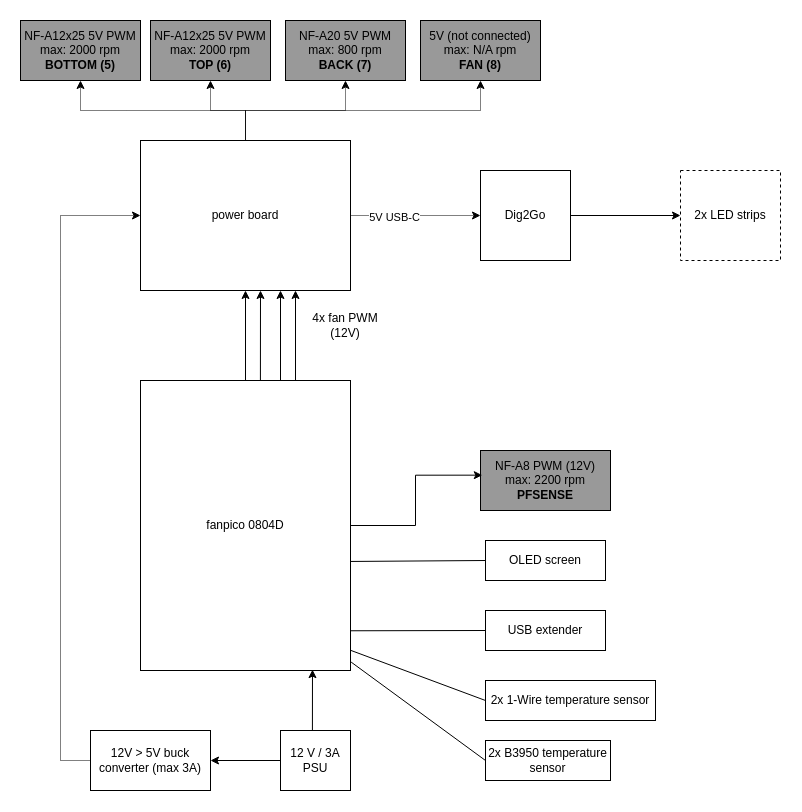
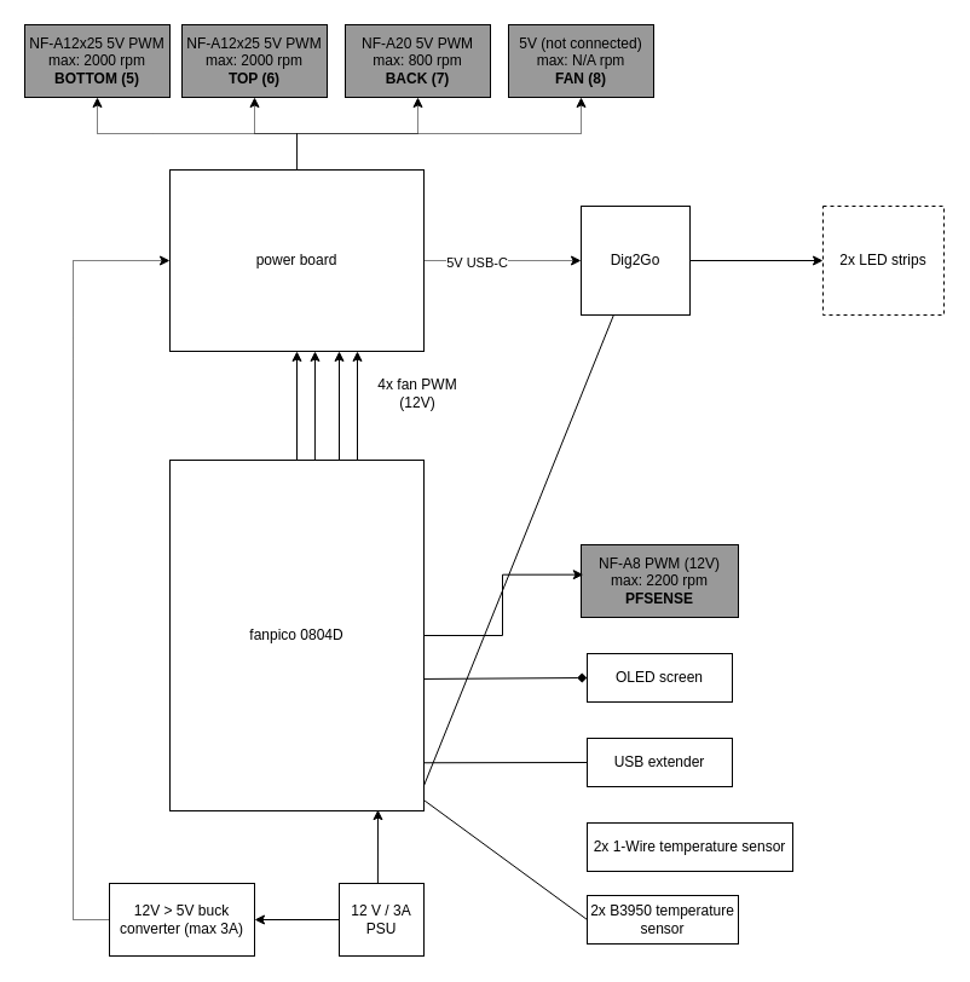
- <mxCell id="32" value="" style="endArrow=none;html=1;rounded=0;exitX=1;exitY=0.624;exitDx=0;exitDy=0;exitPerimeter=0;entryX=0;entryY=0.5;entryDx=0;entryDy=0;" edge="1" parent="1" source="3" target="31"><mxGeometry width="50" height="50" relative="1" as="geometry"><mxPoint x="390" y="590" as="sourcePoint" /><mxPoint x="440" y="540" as="targetPoint" /></mxGeometry></mxCell>
+ <mxCell id="32" value="" style="endArrow=diamond;html=1;rounded=0;exitX=1;exitY=0.624;exitDx=0;exitDy=0;exitPerimeter=0;entryX=0;entryY=0.5;entryDx=0;entryDy=0;" edge="1" parent="1" source="3" target="31"><mxGeometry width="50" height="50" relative="1" as="geometry"><mxPoint x="390" y="590" as="sourcePoint" /><mxPoint x="440" y="540" as="targetPoint" /></mxGeometry></mxCell>
- <mxCell id="34" value="" style="endArrow=none;html=1;rounded=0;entryX=0;entryY=0.5;entryDx=0;entryDy=0;exitX=0.999;exitY=0.93;exitDx=0;exitDy=0;exitPerimeter=0;" edge="1" parent="1" source="3" target="33"><mxGeometry width="50" height="50" relative="1" as="geometry"><mxPoint x="410" y="740" as="sourcePoint" /><mxPoint x="460" y="690" as="targetPoint" /></mxGeometry></mxCell>
+ <mxCell id="34" value="" style="endArrow=none;html=1;rounded=0;exitX=0.999;exitY=0.93;exitDx=0;exitDy=0;exitPerimeter=0;" edge="1" parent="1" source="3" target="26"><mxGeometry width="50" height="50" relative="1" as="geometry"><mxPoint x="410" y="740" as="sourcePoint" /><mxPoint x="460" y="690" as="targetPoint" /></mxGeometry></mxCell>
